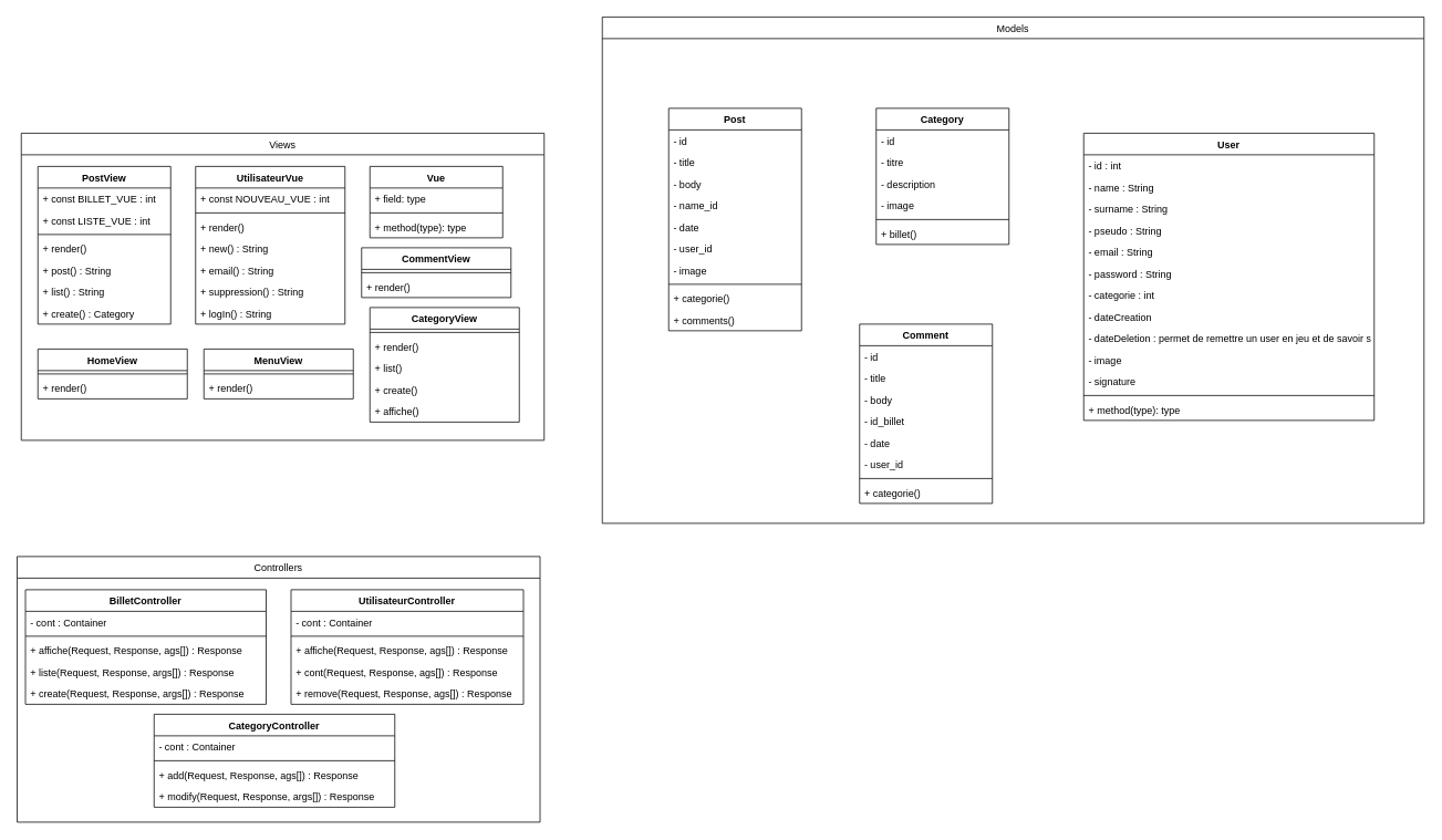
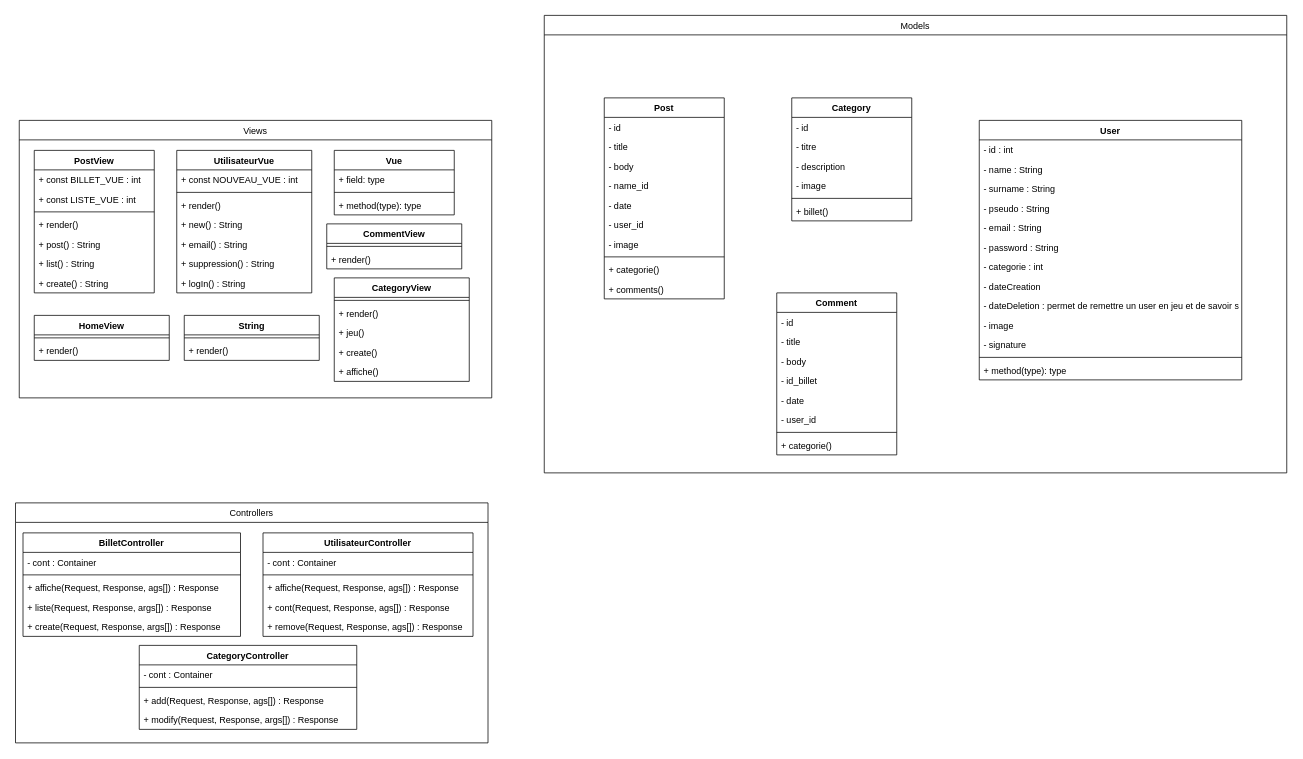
- <mxCell id="40" value="+ create() : Category" style="text;strokeColor=none;fillColor=none;align=left;verticalAlign=top;spacingLeft=4;spacingRight=4;overflow=hidden;rotatable=0;points=[[0,0.5],[1,0.5]];portConstraint=eastwest;" parent="33" vertex="1"><mxGeometry y="164" width="160" height="26" as="geometry" /></mxCell>
+ <mxCell id="40" value="+ create() : String" style="text;strokeColor=none;fillColor=none;align=left;verticalAlign=top;spacingLeft=4;spacingRight=4;overflow=hidden;rotatable=0;points=[[0,0.5],[1,0.5]];portConstraint=eastwest;" parent="33" vertex="1"><mxGeometry y="164" width="160" height="26" as="geometry" /></mxCell>
- <mxCell id="70" value="MenuView" style="swimlane;fontStyle=1;align=center;verticalAlign=top;childLayout=stackLayout;horizontal=1;startSize=26;horizontalStack=0;resizeParent=1;resizeParentMax=0;resizeLast=0;collapsible=1;marginBottom=0;" parent="1" vertex="1"><mxGeometry x="245" y="420" width="180" height="60" as="geometry" /></mxCell>
+ <mxCell id="70" value="String" style="swimlane;fontStyle=1;align=center;verticalAlign=top;childLayout=stackLayout;horizontal=1;startSize=26;horizontalStack=0;resizeParent=1;resizeParentMax=0;resizeLast=0;collapsible=1;marginBottom=0;" parent="1" vertex="1"><mxGeometry x="245" y="420" width="180" height="60" as="geometry" /></mxCell>
- <mxCell id="78" value="+ list()" style="text;strokeColor=none;fillColor=none;align=left;verticalAlign=top;spacingLeft=4;spacingRight=4;overflow=hidden;rotatable=0;points=[[0,0.5],[1,0.5]];portConstraint=eastwest;" parent="75" vertex="1"><mxGeometry y="60" width="180" height="26" as="geometry" /></mxCell>
+ <mxCell id="78" value="+ jeu()" style="text;strokeColor=none;fillColor=none;align=left;verticalAlign=top;spacingLeft=4;spacingRight=4;overflow=hidden;rotatable=0;points=[[0,0.5],[1,0.5]];portConstraint=eastwest;" parent="75" vertex="1"><mxGeometry y="60" width="180" height="26" as="geometry" /></mxCell>
